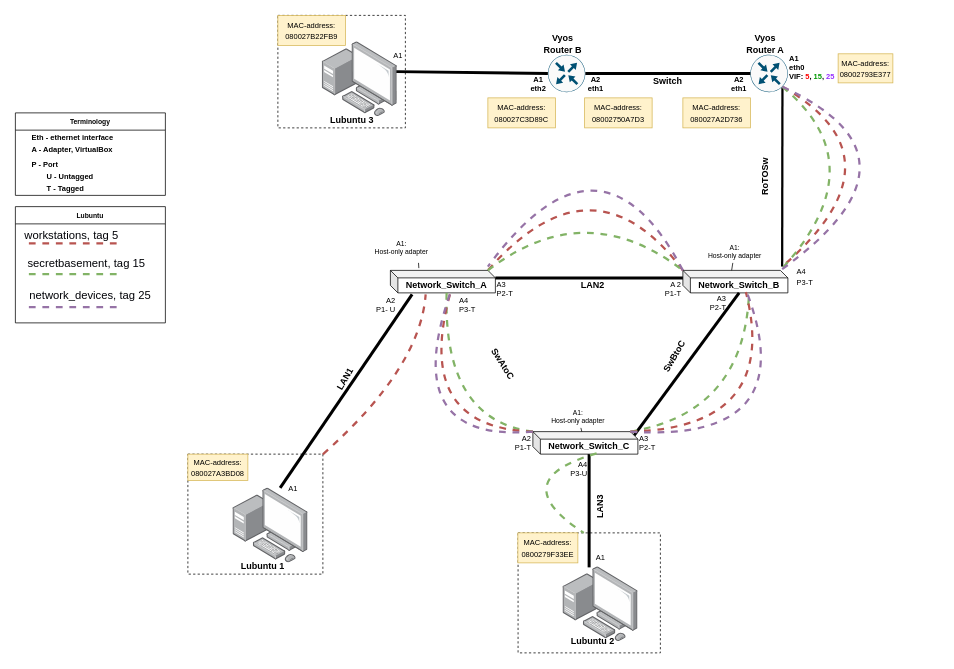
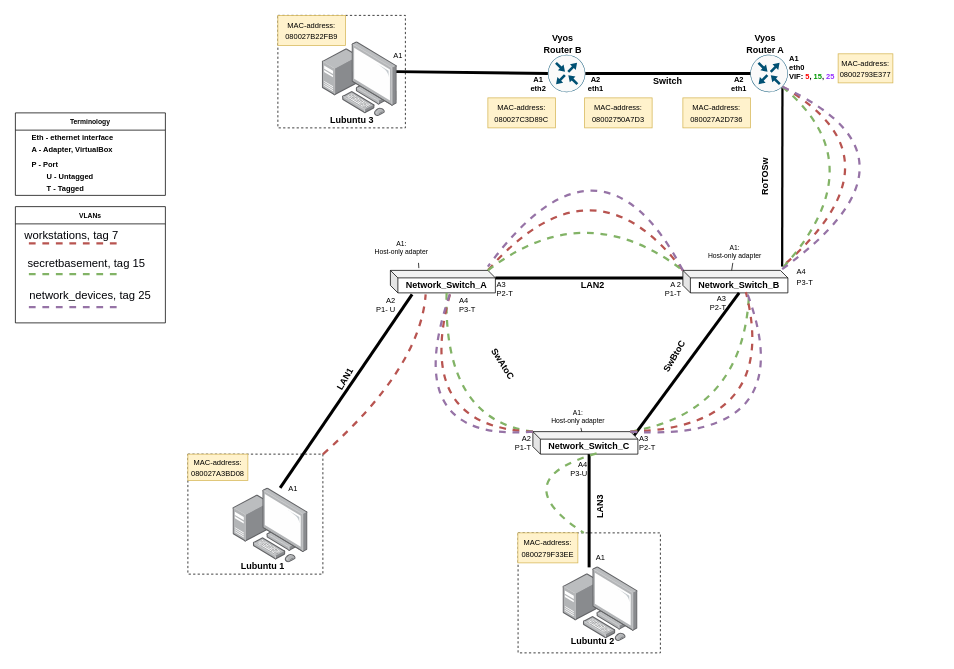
- <mxCell id="69" value="Lubuntu" style="swimlane;whiteSpace=wrap;html=1;fontSize=9;" vertex="1" parent="1"><mxGeometry x="20" y="275" width="200" height="155" as="geometry" /></mxCell>
+ <mxCell id="69" value="VLANs" style="swimlane;whiteSpace=wrap;html=1;fontSize=9;" vertex="1" parent="1"><mxGeometry x="20" y="275" width="200" height="155" as="geometry" /></mxCell>
- <mxCell id="71" value="workstations, tag 5" style="text;strokeColor=none;align=center;fillColor=none;html=1;verticalAlign=middle;whiteSpace=wrap;rounded=0;fontSize=15;fontColor=#020308;" parent="69" vertex="1"><mxGeometry x="10" y="30" width="130" height="15" as="geometry" /></mxCell>
+ <mxCell id="71" value="workstations, tag 7" style="text;strokeColor=none;align=center;fillColor=none;html=1;verticalAlign=middle;whiteSpace=wrap;rounded=0;fontSize=15;fontColor=#020308;" parent="69" vertex="1"><mxGeometry x="10" y="30" width="130" height="15" as="geometry" /></mxCell>
